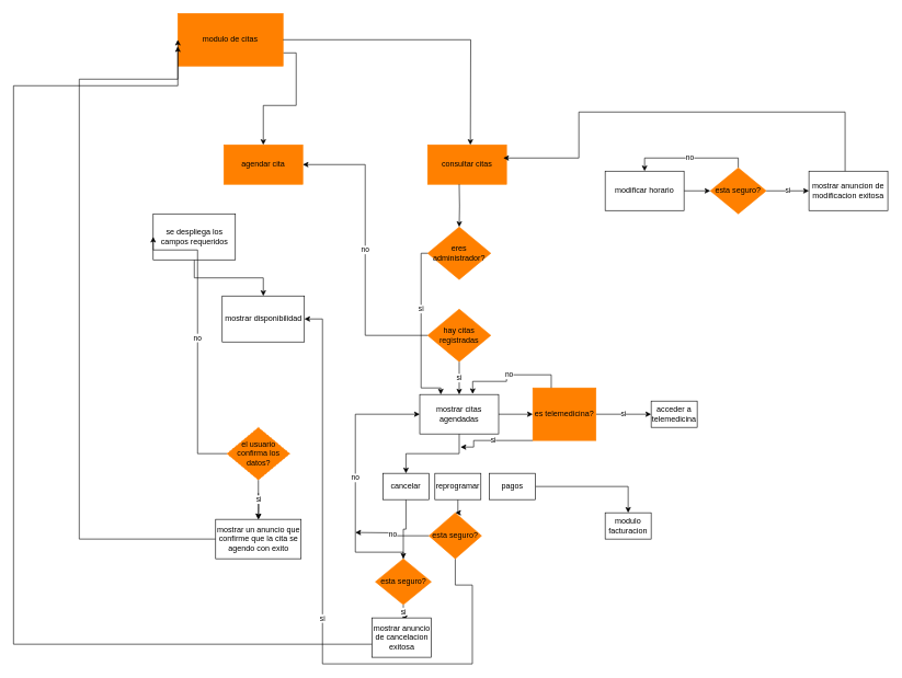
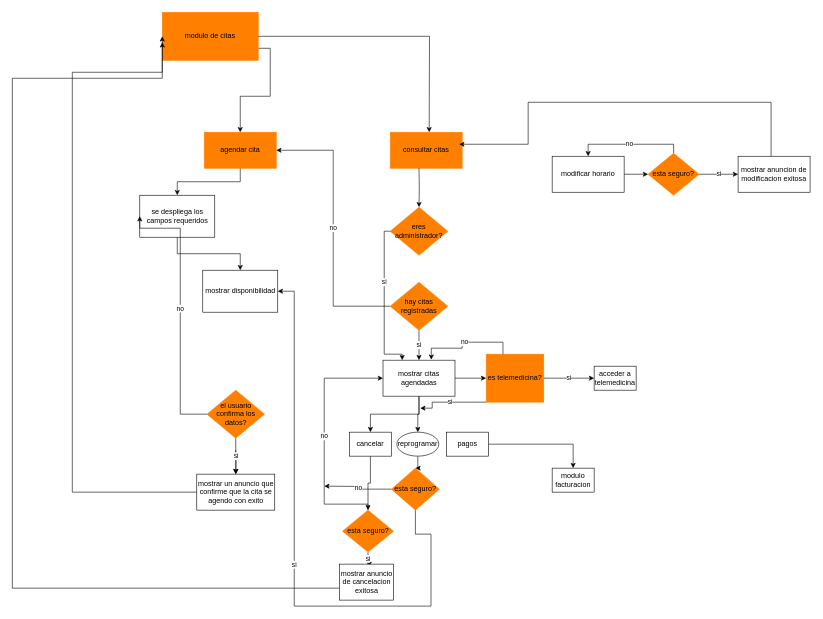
+ <mxCell id="4" style="edgeStyle=orthogonalEdgeStyle;rounded=0;orthogonalLoop=1;jettySize=auto;html=1;exitX=0.5;exitY=1;exitDx=0;exitDy=0;entryX=0.5;entryY=0;entryDx=0;entryDy=0;" parent="1" source="5" target="14" edge="1"><mxGeometry relative="1" as="geometry"><mxPoint x="388" y="340" as="targetPoint" /></mxGeometry></mxCell>
- <mxCell id="18" value="el usuario confirma los datos?" style="rhombus;whiteSpace=wrap;html=1;fillColor=#FF8000;strokeColor=#FF8000;dashed=1;" vertex="1" parent="1"><mxGeometry x="344.5" y="650" width="96" height="80" as="geometry" /></mxCell>
+ <mxCell id="18" value="el usuario confirma los datos?" style="rhombus;whiteSpace=wrap;html=1;fillColor=#FF8000;strokeColor=#FF8000;" vertex="1" parent="1"><mxGeometry x="344.5" y="650" width="96" height="80" as="geometry" /></mxCell>
+ <mxCell id="23" style="edgeStyle=orthogonalEdgeStyle;rounded=0;orthogonalLoop=1;jettySize=auto;html=1;entryX=0.5;entryY=0;entryDx=0;entryDy=0;" edge="1" parent="1" source="25" target="29"><mxGeometry relative="1" as="geometry" /></mxCell>
- <mxCell id="29" value="reprogramar" style="rounded=0;whiteSpace=wrap;html=1;" vertex="1" parent="1"><mxGeometry x="661" y="720" width="70" height="40" as="geometry" /></mxCell>
+ <mxCell id="29" value="reprogramar" style="ellipse;whiteSpace=wrap;html=1;" vertex="1" parent="1"><mxGeometry x="661" y="720" width="70" height="40" as="geometry" /></mxCell>
